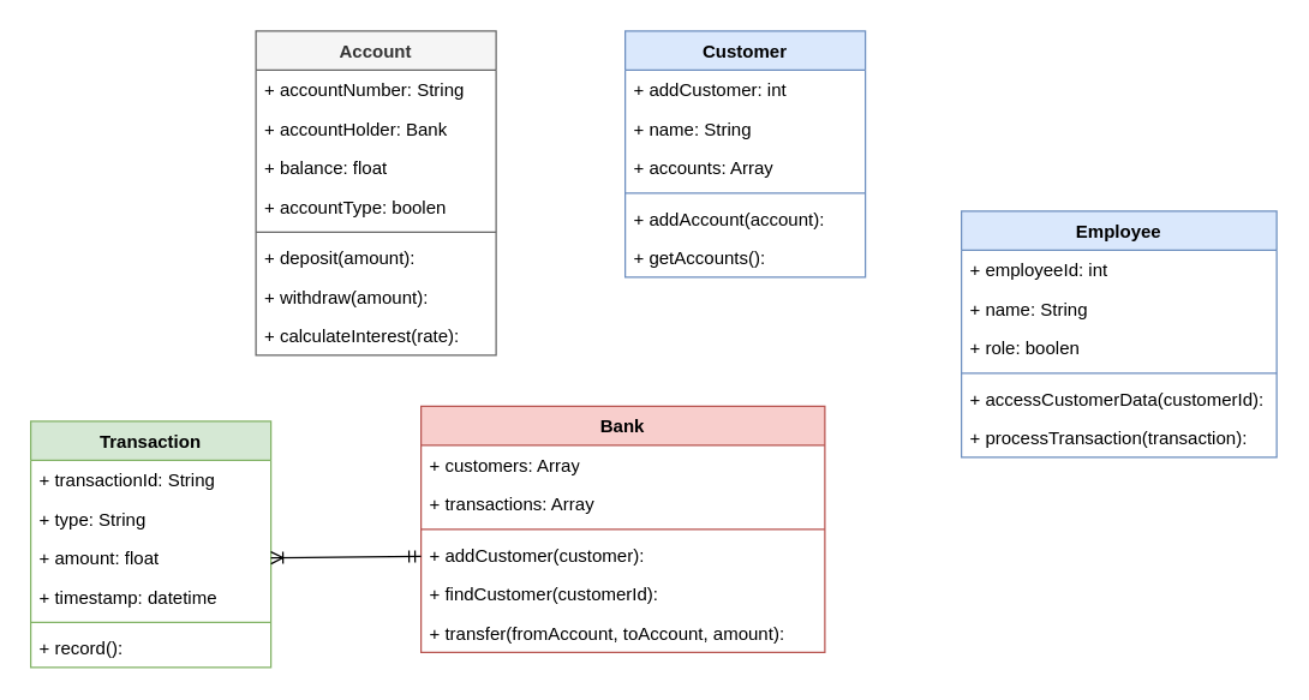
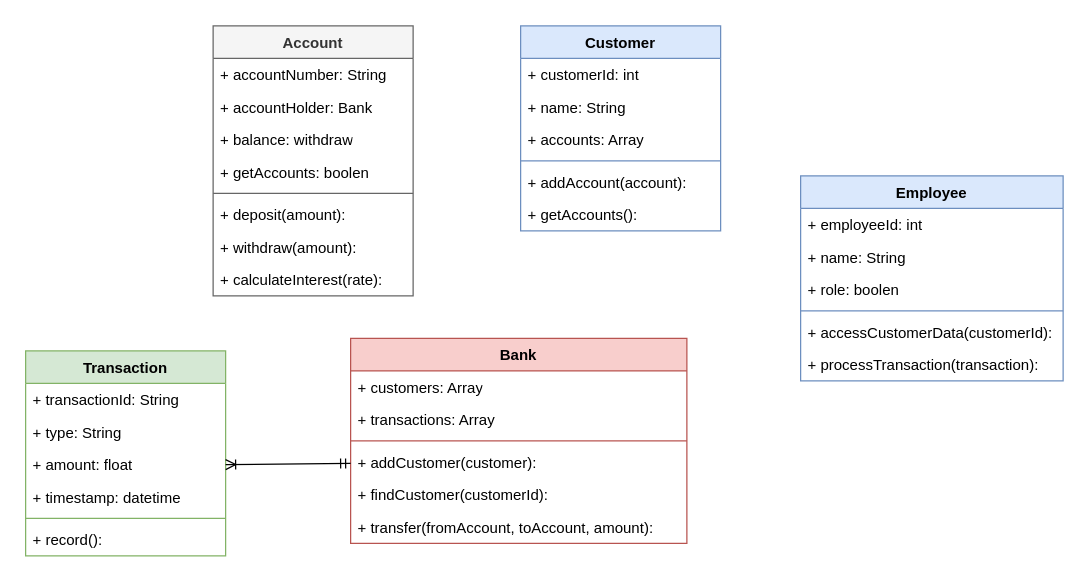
- <mxCell id="12" value="+ addCustomer: int" style="text;strokeColor=none;fillColor=none;align=left;verticalAlign=top;spacingLeft=4;spacingRight=4;overflow=hidden;rotatable=0;points=[[0,0.5],[1,0.5]];portConstraint=eastwest;whiteSpace=wrap;html=1;" vertex="1" parent="11"><mxGeometry y="26" width="160" height="26" as="geometry" /></mxCell>
+ <mxCell id="12" value="+ customerId: int" style="text;strokeColor=none;fillColor=none;align=left;verticalAlign=top;spacingLeft=4;spacingRight=4;overflow=hidden;rotatable=0;points=[[0,0.5],[1,0.5]];portConstraint=eastwest;whiteSpace=wrap;html=1;" vertex="1" parent="11"><mxGeometry y="26" width="160" height="26" as="geometry" /></mxCell>
- <mxCell id="5" value="+ balance: float" style="text;strokeColor=none;fillColor=none;align=left;verticalAlign=top;spacingLeft=4;spacingRight=4;overflow=hidden;rotatable=0;points=[[0,0.5],[1,0.5]];portConstraint=eastwest;whiteSpace=wrap;html=1;" vertex="1" parent="2"><mxGeometry y="78" width="160" height="26" as="geometry" /></mxCell>
+ <mxCell id="5" value="+ balance: withdraw" style="text;strokeColor=none;fillColor=none;align=left;verticalAlign=top;spacingLeft=4;spacingRight=4;overflow=hidden;rotatable=0;points=[[0,0.5],[1,0.5]];portConstraint=eastwest;whiteSpace=wrap;html=1;" vertex="1" parent="2"><mxGeometry y="78" width="160" height="26" as="geometry" /></mxCell>
- <mxCell id="6" value="+ accountType: boolen" style="text;strokeColor=none;fillColor=none;align=left;verticalAlign=top;spacingLeft=4;spacingRight=4;overflow=hidden;rotatable=0;points=[[0,0.5],[1,0.5]];portConstraint=eastwest;whiteSpace=wrap;html=1;" vertex="1" parent="2"><mxGeometry y="104" width="160" height="26" as="geometry" /></mxCell>
+ <mxCell id="6" value="+ getAccounts: boolen" style="text;strokeColor=none;fillColor=none;align=left;verticalAlign=top;spacingLeft=4;spacingRight=4;overflow=hidden;rotatable=0;points=[[0,0.5],[1,0.5]];portConstraint=eastwest;whiteSpace=wrap;html=1;" vertex="1" parent="2"><mxGeometry y="104" width="160" height="26" as="geometry" /></mxCell>
